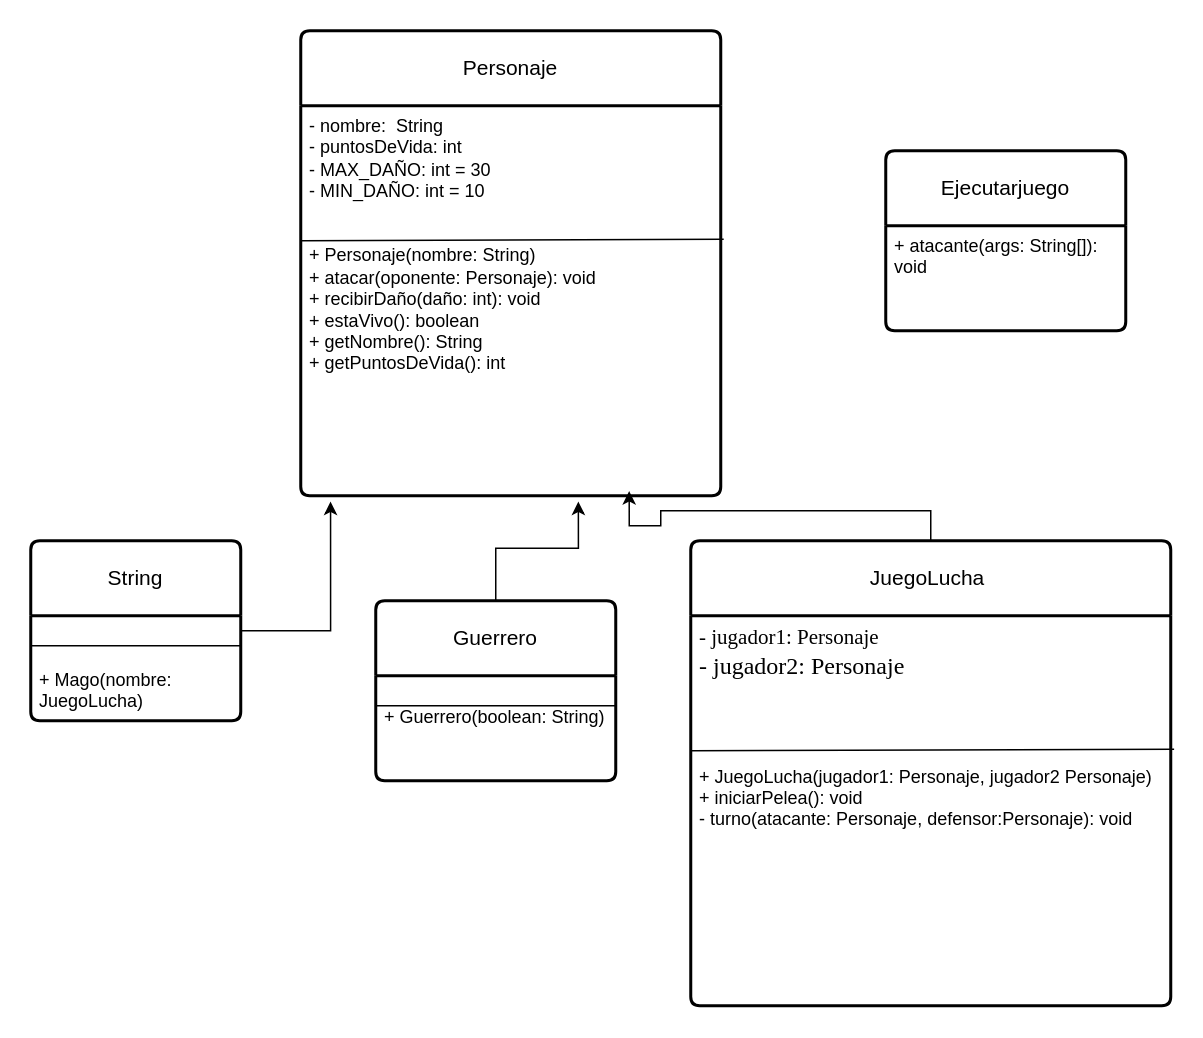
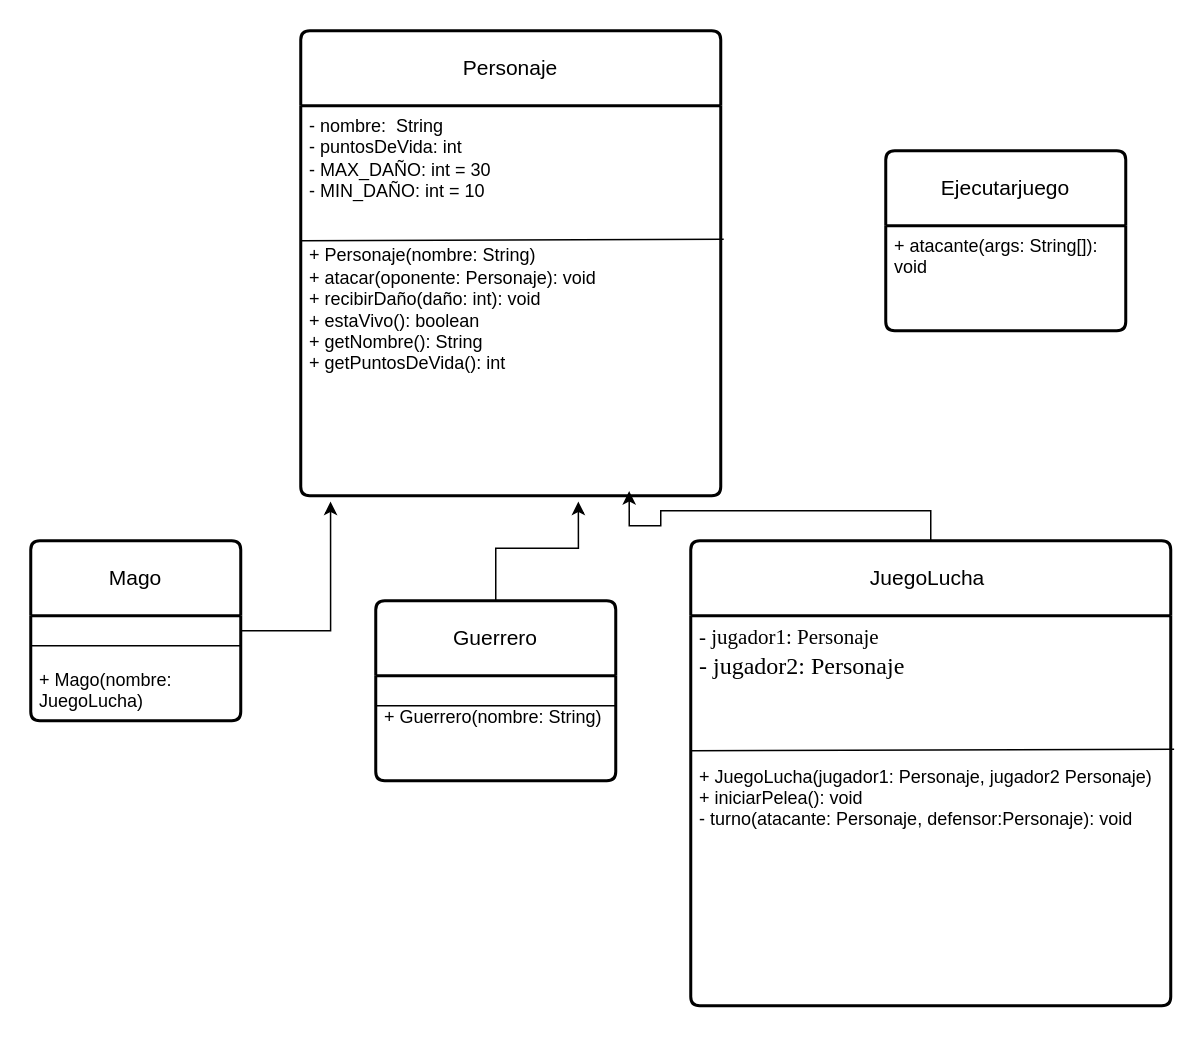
- <mxCell id="7" value="String" style="swimlane;childLayout=stackLayout;horizontal=1;startSize=50;horizontalStack=0;rounded=1;fontSize=14;fontStyle=0;strokeWidth=2;resizeParent=0;resizeLast=1;shadow=0;dashed=0;align=center;arcSize=4;whiteSpace=wrap;html=1;" vertex="1" parent="1"><mxGeometry x="20" y="360" width="140" height="120" as="geometry" /></mxCell>
+ <mxCell id="7" value="Mago" style="swimlane;childLayout=stackLayout;horizontal=1;startSize=50;horizontalStack=0;rounded=1;fontSize=14;fontStyle=0;strokeWidth=2;resizeParent=0;resizeLast=1;shadow=0;dashed=0;align=center;arcSize=4;whiteSpace=wrap;html=1;" vertex="1" parent="1"><mxGeometry x="20" y="360" width="140" height="120" as="geometry" /></mxCell>
- <mxCell id="15" value="&amp;nbsp;&lt;div&gt;&lt;div&gt;+ Guerrero(boolean: String)&lt;/div&gt;&lt;/div&gt;" style="align=left;strokeColor=none;fillColor=none;spacingLeft=4;spacingRight=4;fontSize=12;verticalAlign=top;resizable=0;rotatable=0;part=1;html=1;whiteSpace=wrap;" vertex="1" parent="13"><mxGeometry y="50" width="160" height="70" as="geometry" /></mxCell>
+ <mxCell id="15" value="&amp;nbsp;&lt;div&gt;&lt;div&gt;+ Guerrero(nombre: String)&lt;/div&gt;&lt;/div&gt;" style="align=left;strokeColor=none;fillColor=none;spacingLeft=4;spacingRight=4;fontSize=12;verticalAlign=top;resizable=0;rotatable=0;part=1;html=1;whiteSpace=wrap;" vertex="1" parent="13"><mxGeometry y="50" width="160" height="70" as="geometry" /></mxCell>
